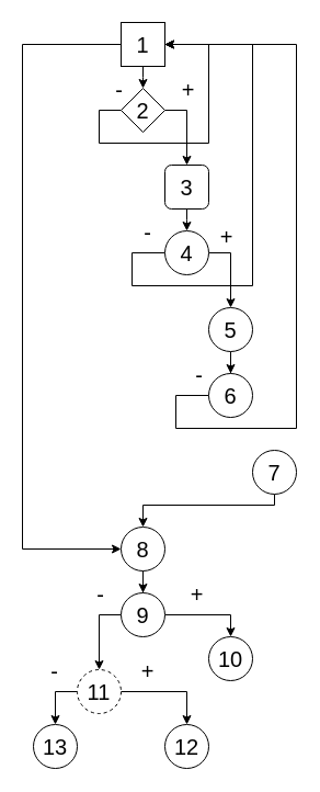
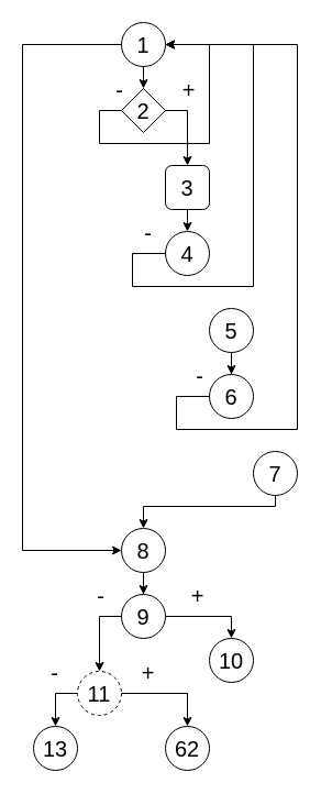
- <mxCell id="5" value="1" style="whiteSpace=wrap;html=1;aspect=fixed;fontSize=20;rounded=0;" vertex="1" parent="1"><mxGeometry x="110" y="20" width="40" height="40" as="geometry" /></mxCell>
+ <mxCell id="5" value="1" style="ellipse;whiteSpace=wrap;html=1;aspect=fixed;fontSize=20;" vertex="1" parent="1"><mxGeometry x="110" y="20" width="40" height="40" as="geometry" /></mxCell>
- <mxCell id="30" value="" style="edgeStyle=orthogonalEdgeStyle;rounded=0;orthogonalLoop=1;jettySize=auto;html=1;fontSize=20;" edge="1" parent="1" source="32" target="34"><mxGeometry relative="1" as="geometry"><Array as="points"><mxPoint x="210" y="230" /></Array></mxGeometry></mxCell>
- <mxCell id="31" value="+" style="text;html=1;align=center;verticalAlign=middle;resizable=0;points=[];labelBackgroundColor=#ffffff;fontSize=20;" vertex="1" connectable="0" parent="30"><mxGeometry x="-0.505" y="-4" relative="1" as="geometry"><mxPoint x="-2" y="-20" as="offset" /></mxGeometry></mxCell>
- <mxCell id="19" value="12" style="ellipse;whiteSpace=wrap;html=1;aspect=fixed;fontSize=20;" vertex="1" parent="1"><mxGeometry x="150" y="660" width="40" height="40" as="geometry" /></mxCell>
+ <mxCell id="19" value="62" style="ellipse;whiteSpace=wrap;html=1;aspect=fixed;fontSize=20;" vertex="1" parent="1"><mxGeometry x="150" y="660" width="40" height="40" as="geometry" /></mxCell>
